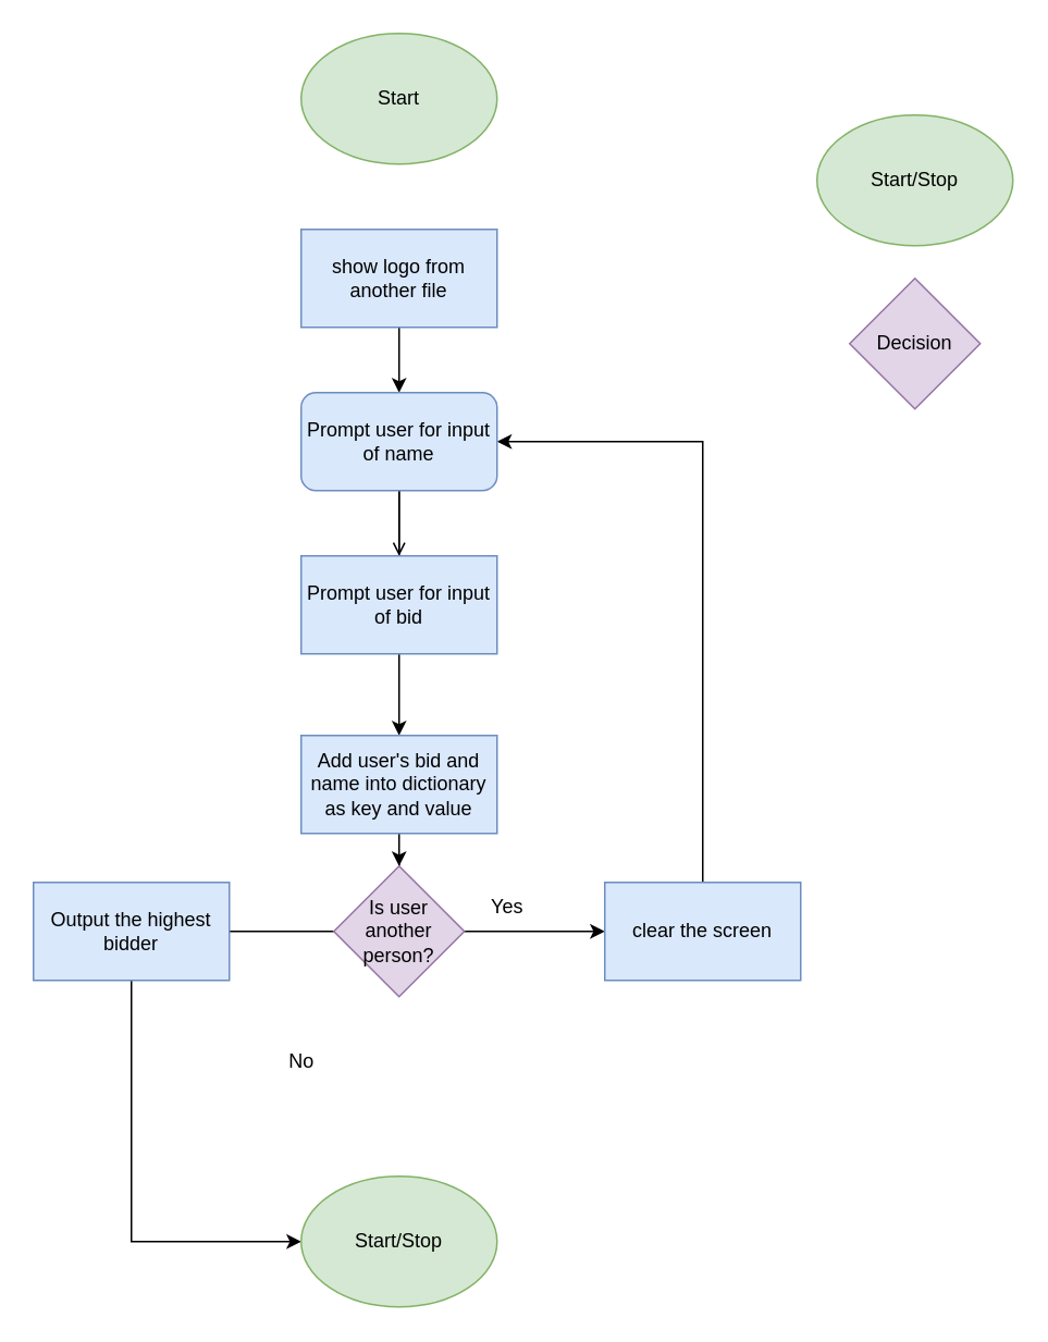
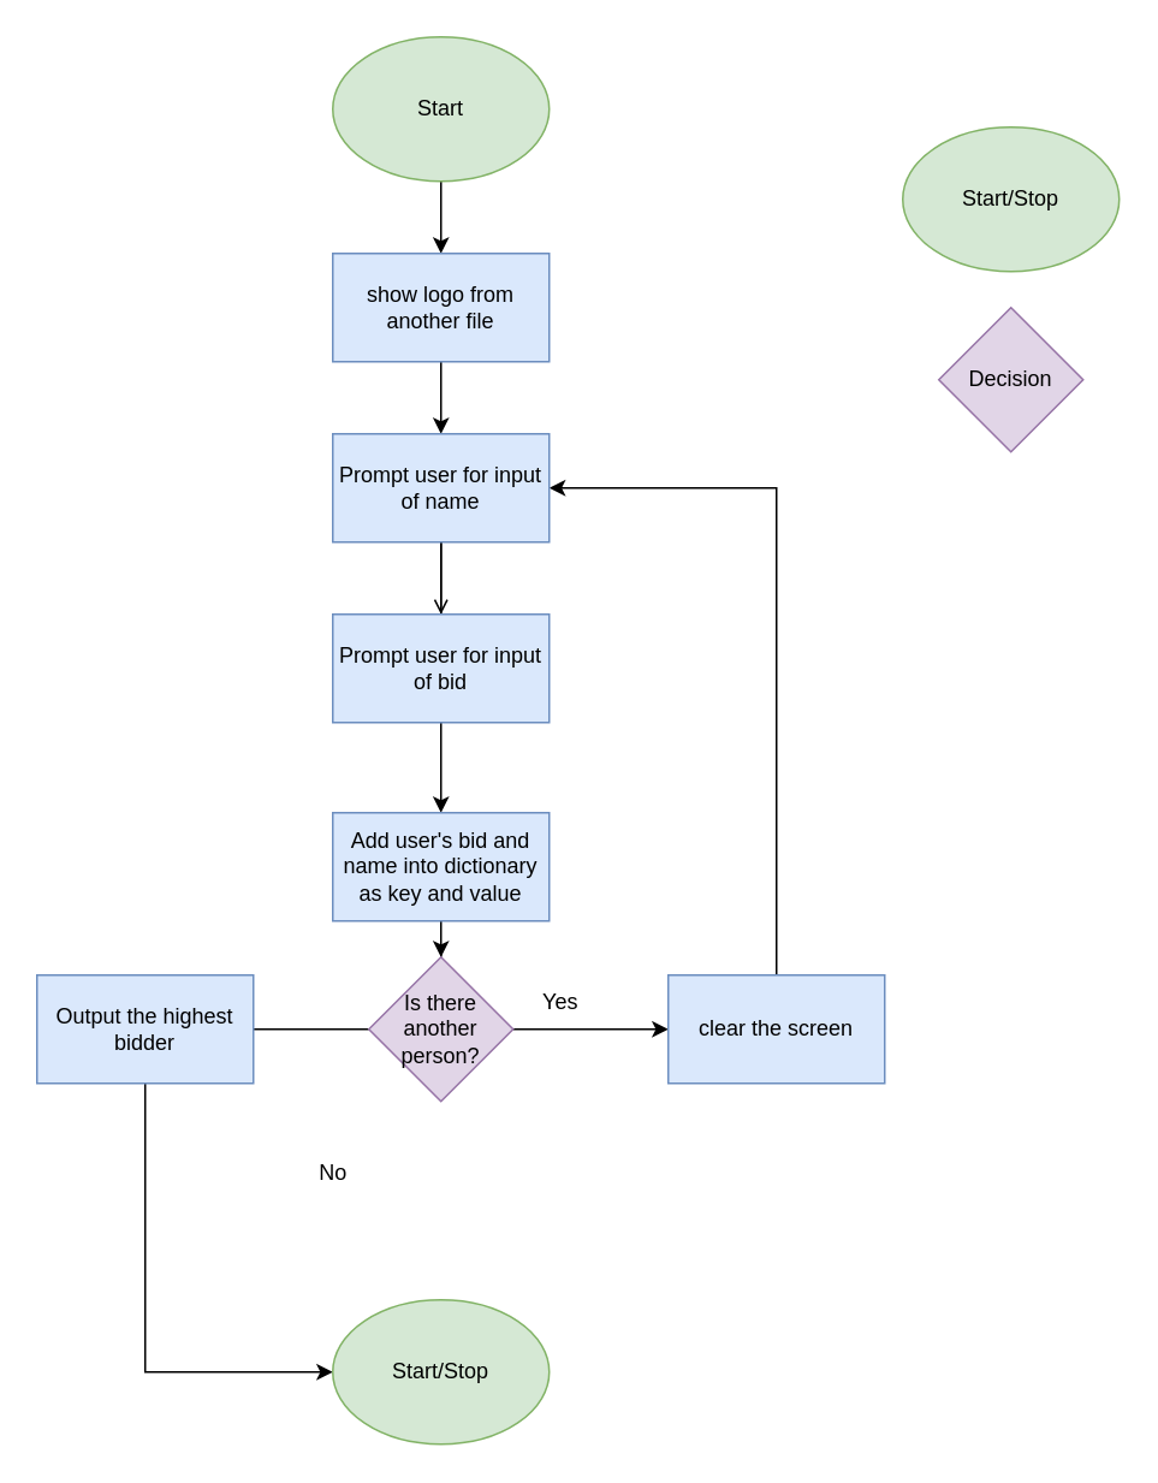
+ <mxCell id="5" style="edgeStyle=orthogonalEdgeStyle;rounded=0;orthogonalLoop=1;jettySize=auto;html=1;exitX=0.5;exitY=1;exitDx=0;exitDy=0;entryX=0.5;entryY=0;entryDx=0;entryDy=0;" edge="1" parent="1" source="6" target="22"><mxGeometry relative="1" as="geometry" /></mxCell>
- <mxCell id="23" value="Prompt user for input of name" style="whiteSpace=wrap;html=1;fillColor=#dae8fc;strokeColor=#6c8ebf;rounded=1;" vertex="1" parent="1"><mxGeometry x="184" y="240" width="120" height="60" as="geometry" /></mxCell>
+ <mxCell id="23" value="Prompt user for input of name" style="rounded=0;whiteSpace=wrap;html=1;fillColor=#dae8fc;strokeColor=#6c8ebf;" vertex="1" parent="1"><mxGeometry x="184" y="240" width="120" height="60" as="geometry" /></mxCell>
- <mxCell id="13" value="Is user another person?" style="rhombus;whiteSpace=wrap;html=1;fillColor=#e1d5e7;strokeColor=#9673a6;" vertex="1" parent="1"><mxGeometry x="204" y="530" width="80" height="80" as="geometry" /></mxCell>
+ <mxCell id="13" value="Is there another person?" style="rhombus;whiteSpace=wrap;html=1;fillColor=#e1d5e7;strokeColor=#9673a6;" vertex="1" parent="1"><mxGeometry x="204" y="530" width="80" height="80" as="geometry" /></mxCell>
